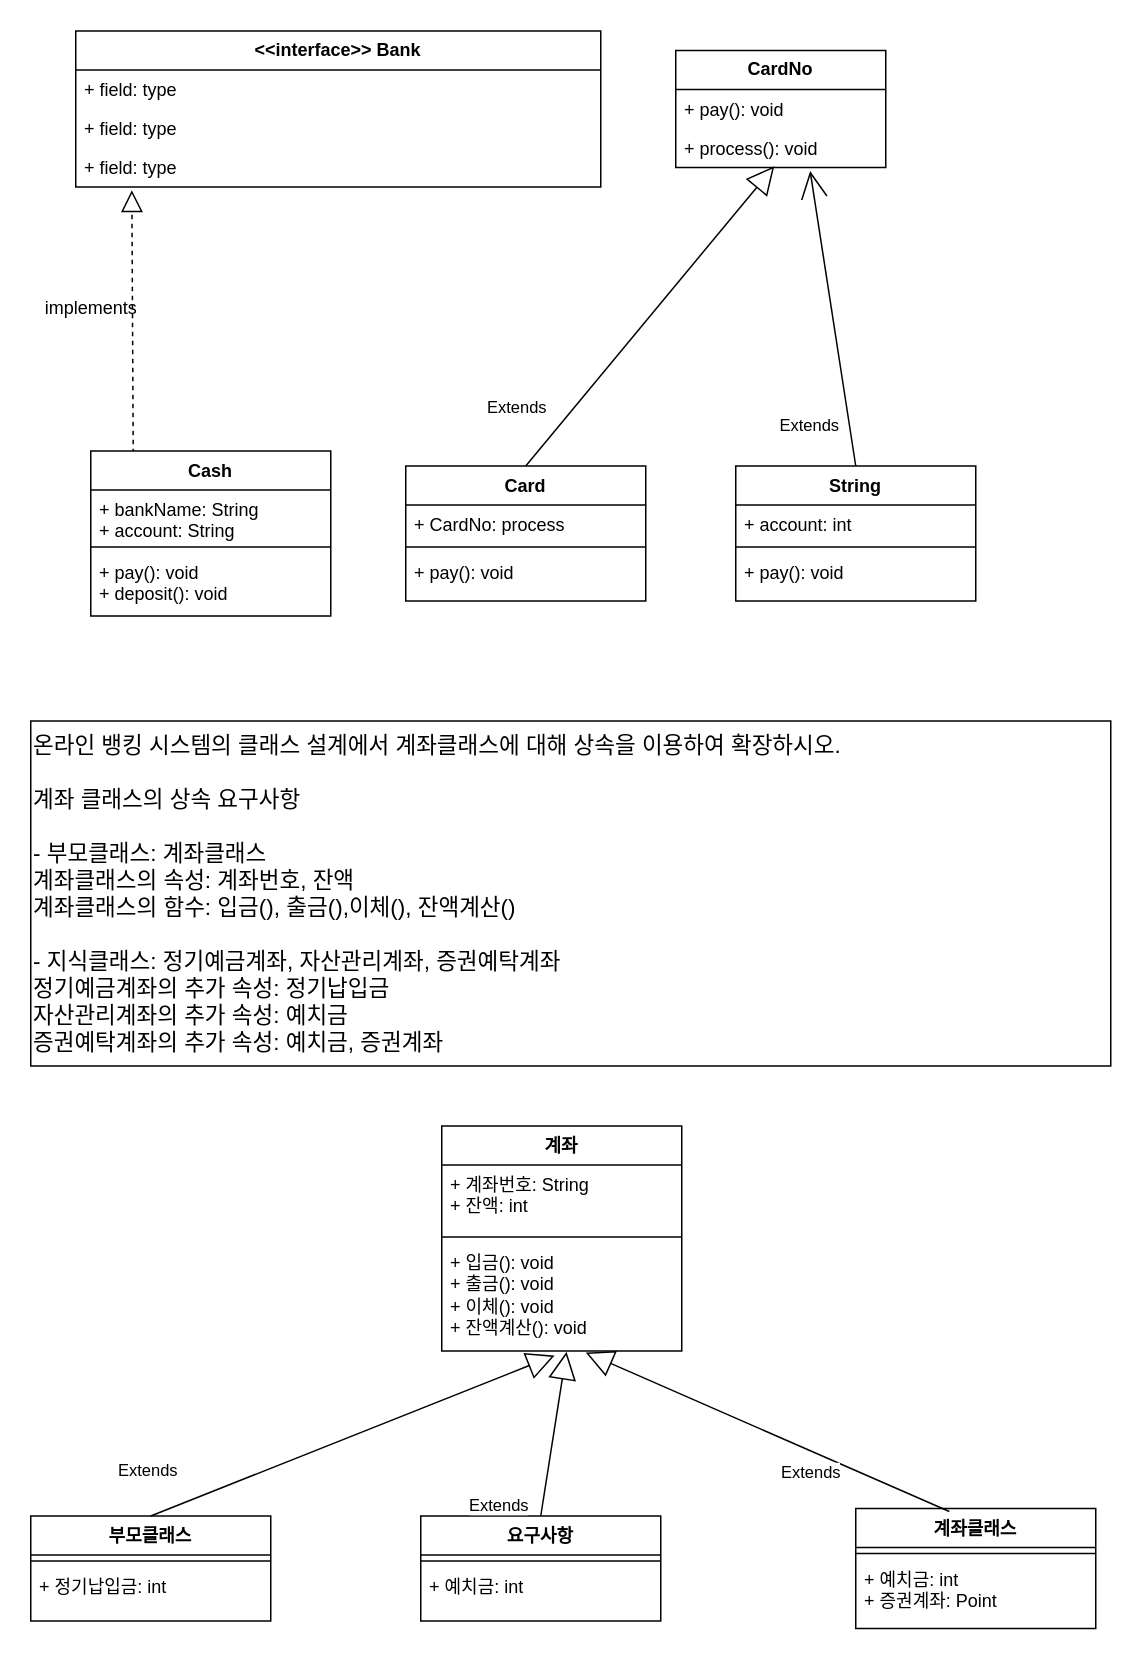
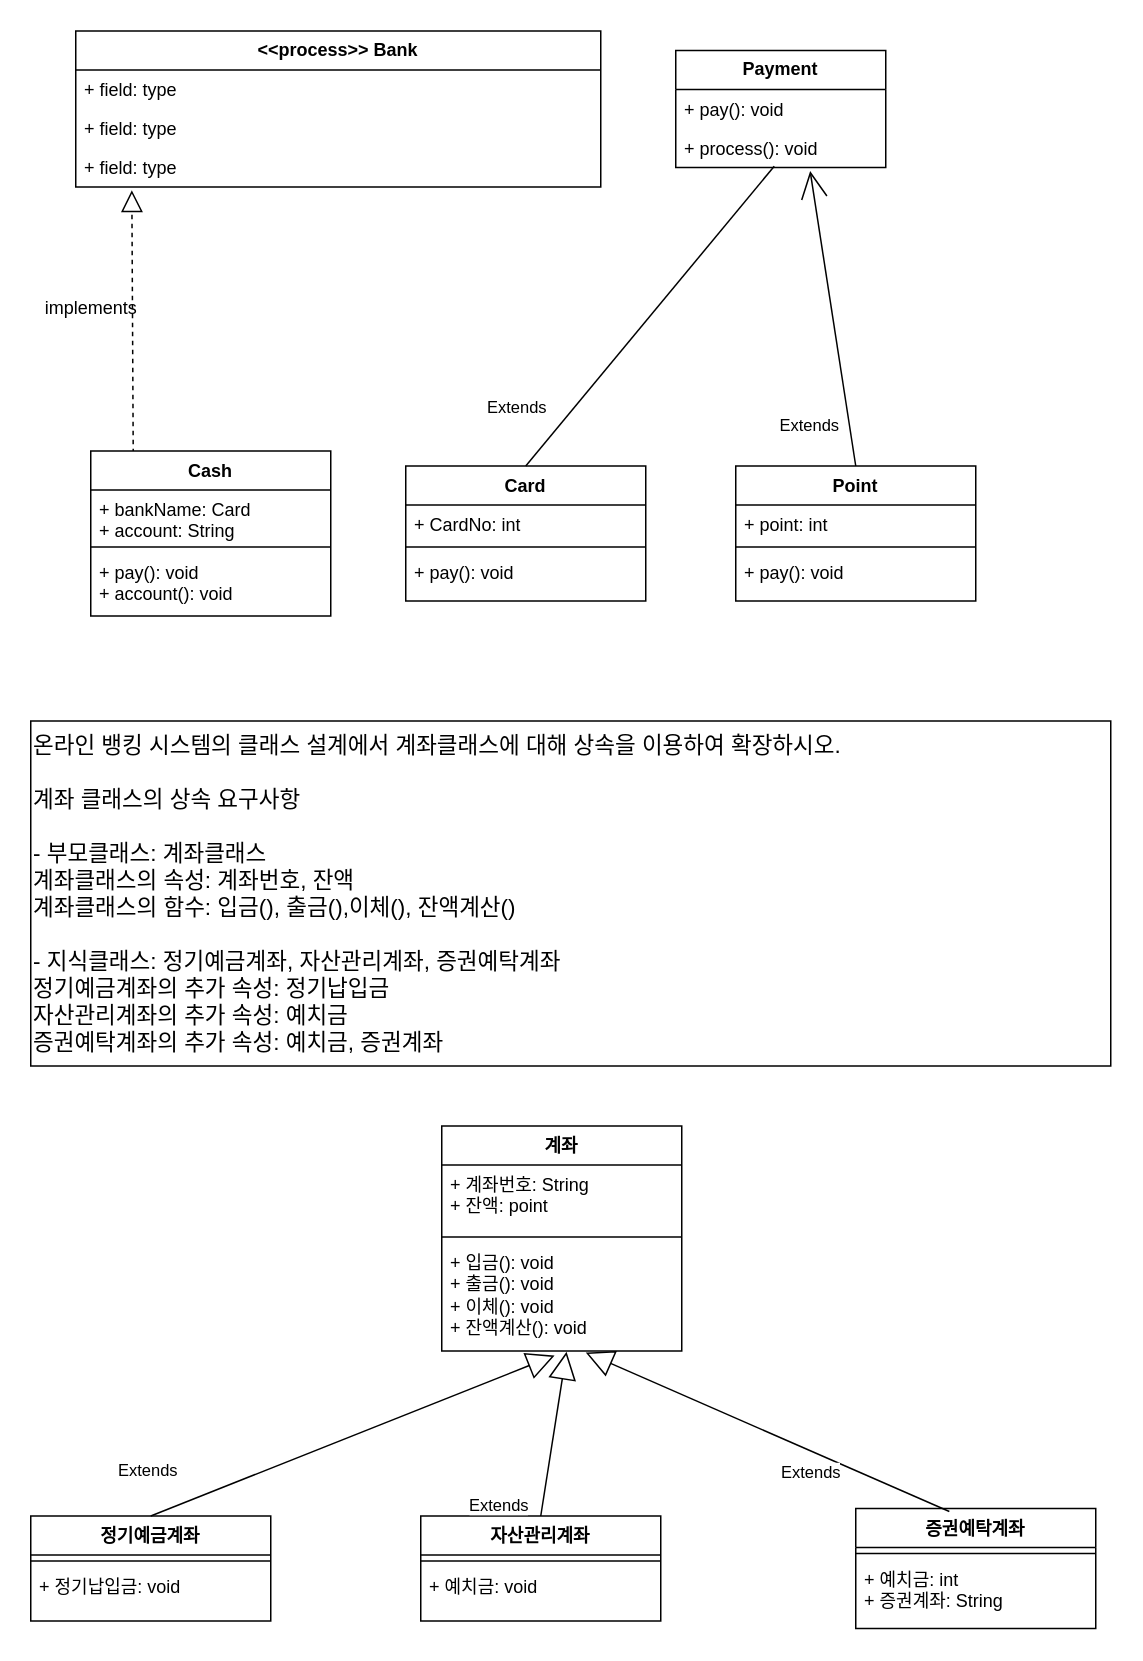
- <mxCell id="5" value="&lt;b&gt;&amp;lt;&amp;lt;interface&amp;gt;&amp;gt; Bank&lt;/b&gt;" style="swimlane;fontStyle=0;childLayout=stackLayout;horizontal=1;startSize=26;fillColor=none;horizontalStack=0;resizeParent=1;resizeParentMax=0;resizeLast=0;collapsible=1;marginBottom=0;whiteSpace=wrap;html=1;" vertex="1" parent="1"><mxGeometry x="50" y="20" width="350" height="104" as="geometry" /></mxCell>
+ <mxCell id="5" value="&lt;b&gt;&amp;lt;&amp;lt;process&amp;gt;&amp;gt; Bank&lt;/b&gt;" style="swimlane;fontStyle=0;childLayout=stackLayout;horizontal=1;startSize=26;fillColor=none;horizontalStack=0;resizeParent=1;resizeParentMax=0;resizeLast=0;collapsible=1;marginBottom=0;whiteSpace=wrap;html=1;" vertex="1" parent="1"><mxGeometry x="50" y="20" width="350" height="104" as="geometry" /></mxCell>
- <mxCell id="2" value="&lt;b&gt;CardNo&lt;/b&gt;" style="swimlane;fontStyle=0;childLayout=stackLayout;horizontal=1;startSize=26;fillColor=none;horizontalStack=0;resizeParent=1;resizeParentMax=0;resizeLast=0;collapsible=1;marginBottom=0;whiteSpace=wrap;html=1;" vertex="1" parent="1"><mxGeometry x="450" y="33" width="140" height="78" as="geometry" /></mxCell>
+ <mxCell id="2" value="&lt;b&gt;Payment&lt;/b&gt;" style="swimlane;fontStyle=0;childLayout=stackLayout;horizontal=1;startSize=26;fillColor=none;horizontalStack=0;resizeParent=1;resizeParentMax=0;resizeLast=0;collapsible=1;marginBottom=0;whiteSpace=wrap;html=1;" vertex="1" parent="1"><mxGeometry x="450" y="33" width="140" height="78" as="geometry" /></mxCell>
- <mxCell id="24" value="Extends" style="endArrow=block;endSize=16;endFill=0;html=1;rounded=0;entryX=0.469;entryY=0.969;entryDx=0;entryDy=0;entryPerimeter=0;exitX=0.5;exitY=0;exitDx=0;exitDy=0;" edge="1" parent="1" source="16" target="4"><mxGeometry x="-0.801" y="30" width="160" relative="1" as="geometry"><mxPoint x="155" y="250" as="sourcePoint" /><mxPoint x="337.02" y="51.806" as="targetPoint" /><mxPoint as="offset" /></mxGeometry></mxCell>
+ <mxCell id="24" value="Extends" style="endArrow=none;endSize=16;endFill=0;html=1;rounded=0;entryX=0.469;entryY=0.969;entryDx=0;entryDy=0;entryPerimeter=0;exitX=0.5;exitY=0;exitDx=0;exitDy=0;" edge="1" parent="1" source="16" target="4"><mxGeometry x="-0.801" y="30" width="160" relative="1" as="geometry"><mxPoint x="155" y="250" as="sourcePoint" /><mxPoint x="337.02" y="51.806" as="targetPoint" /><mxPoint as="offset" /></mxGeometry></mxCell>
- <mxCell id="20" value="&lt;b&gt;String&lt;/b&gt;" style="swimlane;fontStyle=1;align=center;verticalAlign=top;childLayout=stackLayout;horizontal=1;startSize=26;horizontalStack=0;resizeParent=1;resizeParentMax=0;resizeLast=0;collapsible=1;marginBottom=0;whiteSpace=wrap;html=1;" vertex="1" parent="1"><mxGeometry x="490" y="310" width="160" height="90" as="geometry" /></mxCell>
+ <mxCell id="20" value="&lt;b&gt;Point&lt;/b&gt;" style="swimlane;fontStyle=1;align=center;verticalAlign=top;childLayout=stackLayout;horizontal=1;startSize=26;horizontalStack=0;resizeParent=1;resizeParentMax=0;resizeLast=0;collapsible=1;marginBottom=0;whiteSpace=wrap;html=1;" vertex="1" parent="1"><mxGeometry x="490" y="310" width="160" height="90" as="geometry" /></mxCell>
- <mxCell id="13" value="+ bankName: String&lt;div&gt;+ account: String&lt;/div&gt;" style="text;strokeColor=none;fillColor=none;align=left;verticalAlign=top;spacingLeft=4;spacingRight=4;overflow=hidden;rotatable=0;points=[[0,0.5],[1,0.5]];portConstraint=eastwest;whiteSpace=wrap;html=1;" vertex="1" parent="12"><mxGeometry y="26" width="160" height="34" as="geometry" /></mxCell>
+ <mxCell id="13" value="+ bankName: Card&lt;div&gt;+ account: String&lt;/div&gt;" style="text;strokeColor=none;fillColor=none;align=left;verticalAlign=top;spacingLeft=4;spacingRight=4;overflow=hidden;rotatable=0;points=[[0,0.5],[1,0.5]];portConstraint=eastwest;whiteSpace=wrap;html=1;" vertex="1" parent="12"><mxGeometry y="26" width="160" height="34" as="geometry" /></mxCell>
- <mxCell id="17" value="+ CardNo: process" style="text;strokeColor=none;fillColor=none;align=left;verticalAlign=top;spacingLeft=4;spacingRight=4;overflow=hidden;rotatable=0;points=[[0,0.5],[1,0.5]];portConstraint=eastwest;whiteSpace=wrap;html=1;" vertex="1" parent="16"><mxGeometry y="26" width="160" height="24" as="geometry" /></mxCell>
+ <mxCell id="17" value="+ CardNo: int" style="text;strokeColor=none;fillColor=none;align=left;verticalAlign=top;spacingLeft=4;spacingRight=4;overflow=hidden;rotatable=0;points=[[0,0.5],[1,0.5]];portConstraint=eastwest;whiteSpace=wrap;html=1;" vertex="1" parent="16"><mxGeometry y="26" width="160" height="24" as="geometry" /></mxCell>
- <mxCell id="21" value="+ account: int" style="text;strokeColor=none;fillColor=none;align=left;verticalAlign=top;spacingLeft=4;spacingRight=4;overflow=hidden;rotatable=0;points=[[0,0.5],[1,0.5]];portConstraint=eastwest;whiteSpace=wrap;html=1;" vertex="1" parent="20"><mxGeometry y="26" width="160" height="24" as="geometry" /></mxCell>
+ <mxCell id="21" value="+ point: int" style="text;strokeColor=none;fillColor=none;align=left;verticalAlign=top;spacingLeft=4;spacingRight=4;overflow=hidden;rotatable=0;points=[[0,0.5],[1,0.5]];portConstraint=eastwest;whiteSpace=wrap;html=1;" vertex="1" parent="20"><mxGeometry y="26" width="160" height="24" as="geometry" /></mxCell>
- <mxCell id="15" value="+ pay(): void&lt;div&gt;+ deposit(): void&lt;/div&gt;" style="text;strokeColor=none;fillColor=none;align=left;verticalAlign=top;spacingLeft=4;spacingRight=4;overflow=hidden;rotatable=0;points=[[0,0.5],[1,0.5]];portConstraint=eastwest;whiteSpace=wrap;html=1;" vertex="1" parent="12"><mxGeometry y="68" width="160" height="42" as="geometry" /></mxCell>
+ <mxCell id="15" value="+ pay(): void&lt;div&gt;+ account(): void&lt;/div&gt;" style="text;strokeColor=none;fillColor=none;align=left;verticalAlign=top;spacingLeft=4;spacingRight=4;overflow=hidden;rotatable=0;points=[[0,0.5],[1,0.5]];portConstraint=eastwest;whiteSpace=wrap;html=1;" vertex="1" parent="12"><mxGeometry y="68" width="160" height="42" as="geometry" /></mxCell>
- <mxCell id="27" value="+ 계좌번호: String&lt;div&gt;+ 잔액: int&lt;/div&gt;" style="text;strokeColor=none;fillColor=none;align=left;verticalAlign=top;spacingLeft=4;spacingRight=4;overflow=hidden;rotatable=0;points=[[0,0.5],[1,0.5]];portConstraint=eastwest;whiteSpace=wrap;html=1;" vertex="1" parent="26"><mxGeometry y="26" width="160" height="44" as="geometry" /></mxCell>
+ <mxCell id="27" value="+ 계좌번호: String&lt;div&gt;+ 잔액: point&lt;/div&gt;" style="text;strokeColor=none;fillColor=none;align=left;verticalAlign=top;spacingLeft=4;spacingRight=4;overflow=hidden;rotatable=0;points=[[0,0.5],[1,0.5]];portConstraint=eastwest;whiteSpace=wrap;html=1;" vertex="1" parent="26"><mxGeometry y="26" width="160" height="44" as="geometry" /></mxCell>
- <mxCell id="36" value="계좌클래스" style="swimlane;fontStyle=1;align=center;verticalAlign=top;childLayout=stackLayout;horizontal=1;startSize=26;horizontalStack=0;resizeParent=1;resizeParentMax=0;resizeLast=0;collapsible=1;marginBottom=0;whiteSpace=wrap;html=1;" vertex="1" parent="1"><mxGeometry x="570" y="1005" width="160" height="80" as="geometry" /></mxCell>
+ <mxCell id="36" value="증권예탁계좌" style="swimlane;fontStyle=1;align=center;verticalAlign=top;childLayout=stackLayout;horizontal=1;startSize=26;horizontalStack=0;resizeParent=1;resizeParentMax=0;resizeLast=0;collapsible=1;marginBottom=0;whiteSpace=wrap;html=1;" vertex="1" parent="1"><mxGeometry x="570" y="1005" width="160" height="80" as="geometry" /></mxCell>
- <mxCell id="30" value="부모클래스" style="swimlane;fontStyle=1;align=center;verticalAlign=top;childLayout=stackLayout;horizontal=1;startSize=26;horizontalStack=0;resizeParent=1;resizeParentMax=0;resizeLast=0;collapsible=1;marginBottom=0;whiteSpace=wrap;html=1;" vertex="1" parent="1"><mxGeometry x="20" y="1010" width="160" height="70" as="geometry" /></mxCell>
+ <mxCell id="30" value="정기예금계좌" style="swimlane;fontStyle=1;align=center;verticalAlign=top;childLayout=stackLayout;horizontal=1;startSize=26;horizontalStack=0;resizeParent=1;resizeParentMax=0;resizeLast=0;collapsible=1;marginBottom=0;whiteSpace=wrap;html=1;" vertex="1" parent="1"><mxGeometry x="20" y="1010" width="160" height="70" as="geometry" /></mxCell>
- <mxCell id="33" value="요구사항" style="swimlane;fontStyle=1;align=center;verticalAlign=top;childLayout=stackLayout;horizontal=1;startSize=26;horizontalStack=0;resizeParent=1;resizeParentMax=0;resizeLast=0;collapsible=1;marginBottom=0;whiteSpace=wrap;html=1;" vertex="1" parent="1"><mxGeometry x="280" y="1010" width="160" height="70" as="geometry" /></mxCell>
+ <mxCell id="33" value="자산관리계좌" style="swimlane;fontStyle=1;align=center;verticalAlign=top;childLayout=stackLayout;horizontal=1;startSize=26;horizontalStack=0;resizeParent=1;resizeParentMax=0;resizeLast=0;collapsible=1;marginBottom=0;whiteSpace=wrap;html=1;" vertex="1" parent="1"><mxGeometry x="280" y="1010" width="160" height="70" as="geometry" /></mxCell>
- <mxCell id="32" value="+ 정기납입금: int" style="text;strokeColor=none;fillColor=none;align=left;verticalAlign=top;spacingLeft=4;spacingRight=4;overflow=hidden;rotatable=0;points=[[0,0.5],[1,0.5]];portConstraint=eastwest;whiteSpace=wrap;html=1;" vertex="1" parent="30"><mxGeometry y="34" width="160" height="36" as="geometry" /></mxCell>
+ <mxCell id="32" value="+ 정기납입금: void" style="text;strokeColor=none;fillColor=none;align=left;verticalAlign=top;spacingLeft=4;spacingRight=4;overflow=hidden;rotatable=0;points=[[0,0.5],[1,0.5]];portConstraint=eastwest;whiteSpace=wrap;html=1;" vertex="1" parent="30"><mxGeometry y="34" width="160" height="36" as="geometry" /></mxCell>
- <mxCell id="35" value="+ 예치금: int" style="text;strokeColor=none;fillColor=none;align=left;verticalAlign=top;spacingLeft=4;spacingRight=4;overflow=hidden;rotatable=0;points=[[0,0.5],[1,0.5]];portConstraint=eastwest;whiteSpace=wrap;html=1;" vertex="1" parent="33"><mxGeometry y="34" width="160" height="36" as="geometry" /></mxCell>
+ <mxCell id="35" value="+ 예치금: void" style="text;strokeColor=none;fillColor=none;align=left;verticalAlign=top;spacingLeft=4;spacingRight=4;overflow=hidden;rotatable=0;points=[[0,0.5],[1,0.5]];portConstraint=eastwest;whiteSpace=wrap;html=1;" vertex="1" parent="33"><mxGeometry y="34" width="160" height="36" as="geometry" /></mxCell>
- <mxCell id="38" value="+ 예치금: int&lt;div&gt;+ 증권계좌: Point&lt;/div&gt;" style="text;strokeColor=none;fillColor=none;align=left;verticalAlign=top;spacingLeft=4;spacingRight=4;overflow=hidden;rotatable=0;points=[[0,0.5],[1,0.5]];portConstraint=eastwest;whiteSpace=wrap;html=1;" vertex="1" parent="36"><mxGeometry y="34" width="160" height="46" as="geometry" /></mxCell>
+ <mxCell id="38" value="+ 예치금: int&lt;div&gt;+ 증권계좌: String&lt;/div&gt;" style="text;strokeColor=none;fillColor=none;align=left;verticalAlign=top;spacingLeft=4;spacingRight=4;overflow=hidden;rotatable=0;points=[[0,0.5],[1,0.5]];portConstraint=eastwest;whiteSpace=wrap;html=1;" vertex="1" parent="36"><mxGeometry y="34" width="160" height="46" as="geometry" /></mxCell>
